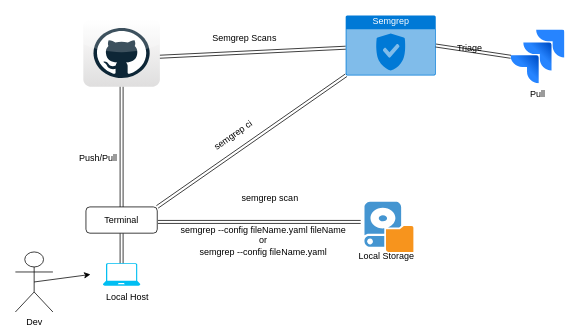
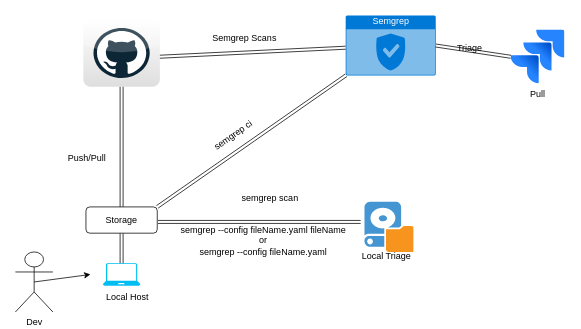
- <mxCell id="13" value="Push/Pull" style="text;html=1;align=center;verticalAlign=middle;resizable=0;points=[];autosize=1;strokeColor=none;fillColor=none;" parent="1" vertex="1"><mxGeometry x="95" y="195" width="70" height="30" as="geometry" /></mxCell>
+ <mxCell id="13" value="Push/Pull" style="text;html=1;align=center;verticalAlign=middle;resizable=0;points=[];autosize=1;strokeColor=none;fillColor=none;" parent="1" vertex="1"><mxGeometry x="80" y="195" width="70" height="30" as="geometry" /></mxCell>
- <mxCell id="7" value="Terminal" style="rounded=1;whiteSpace=wrap;html=1;" parent="1" vertex="1"><mxGeometry x="114" y="275" width="95" height="35" as="geometry" /></mxCell>
+ <mxCell id="7" value="Storage" style="rounded=1;whiteSpace=wrap;html=1;" parent="1" vertex="1"><mxGeometry x="114" y="275" width="95" height="35" as="geometry" /></mxCell>
- <mxCell id="18" value="Local Storage" style="text;html=1;align=center;verticalAlign=middle;resizable=0;points=[];autosize=1;strokeColor=none;fillColor=none;" parent="1" vertex="1"><mxGeometry x="464" y="325.9" width="100" height="30" as="geometry" /></mxCell>
+ <mxCell id="18" value="Local Triage" style="text;html=1;align=center;verticalAlign=middle;resizable=0;points=[];autosize=1;strokeColor=none;fillColor=none;" parent="1" vertex="1"><mxGeometry x="464" y="325.9" width="100" height="30" as="geometry" /></mxCell>
